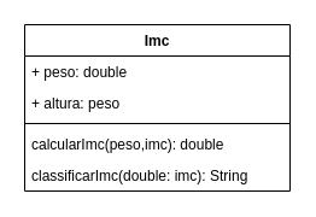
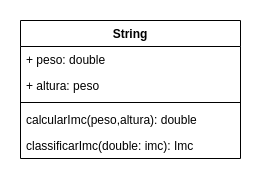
- <mxCell id="2" value="Imc" style="swimlane;fontStyle=1;align=center;verticalAlign=top;childLayout=stackLayout;horizontal=1;startSize=26;horizontalStack=0;resizeParent=1;resizeParentMax=0;resizeLast=0;collapsible=1;marginBottom=0;whiteSpace=wrap;html=1;" vertex="1" parent="1"><mxGeometry x="20" y="20" width="220" height="138" as="geometry"><mxRectangle x="230" y="585" width="60" height="30" as="alternateBounds" /></mxGeometry></mxCell>
+ <mxCell id="2" value="String" style="swimlane;fontStyle=1;align=center;verticalAlign=top;childLayout=stackLayout;horizontal=1;startSize=26;horizontalStack=0;resizeParent=1;resizeParentMax=0;resizeLast=0;collapsible=1;marginBottom=0;whiteSpace=wrap;html=1;" vertex="1" parent="1"><mxGeometry x="20" y="20" width="220" height="138" as="geometry"><mxRectangle x="230" y="585" width="60" height="30" as="alternateBounds" /></mxGeometry></mxCell>
- <mxCell id="6" value="calcularImc(peso,imc): double" style="text;strokeColor=none;fillColor=none;align=left;verticalAlign=top;spacingLeft=4;spacingRight=4;overflow=hidden;rotatable=0;points=[[0,0.5],[1,0.5]];portConstraint=eastwest;whiteSpace=wrap;html=1;" vertex="1" parent="2"><mxGeometry y="86" width="220" height="26" as="geometry" /></mxCell>
+ <mxCell id="6" value="calcularImc(peso,altura): double" style="text;strokeColor=none;fillColor=none;align=left;verticalAlign=top;spacingLeft=4;spacingRight=4;overflow=hidden;rotatable=0;points=[[0,0.5],[1,0.5]];portConstraint=eastwest;whiteSpace=wrap;html=1;" vertex="1" parent="2"><mxGeometry y="86" width="220" height="26" as="geometry" /></mxCell>
- <mxCell id="7" value="classificarImc(double: imc): String" style="text;strokeColor=none;fillColor=none;align=left;verticalAlign=top;spacingLeft=4;spacingRight=4;overflow=hidden;rotatable=0;points=[[0,0.5],[1,0.5]];portConstraint=eastwest;whiteSpace=wrap;html=1;" vertex="1" parent="2"><mxGeometry y="112" width="220" height="26" as="geometry" /></mxCell>
+ <mxCell id="7" value="classificarImc(double: imc): Imc" style="text;strokeColor=none;fillColor=none;align=left;verticalAlign=top;spacingLeft=4;spacingRight=4;overflow=hidden;rotatable=0;points=[[0,0.5],[1,0.5]];portConstraint=eastwest;whiteSpace=wrap;html=1;" vertex="1" parent="2"><mxGeometry y="112" width="220" height="26" as="geometry" /></mxCell>
